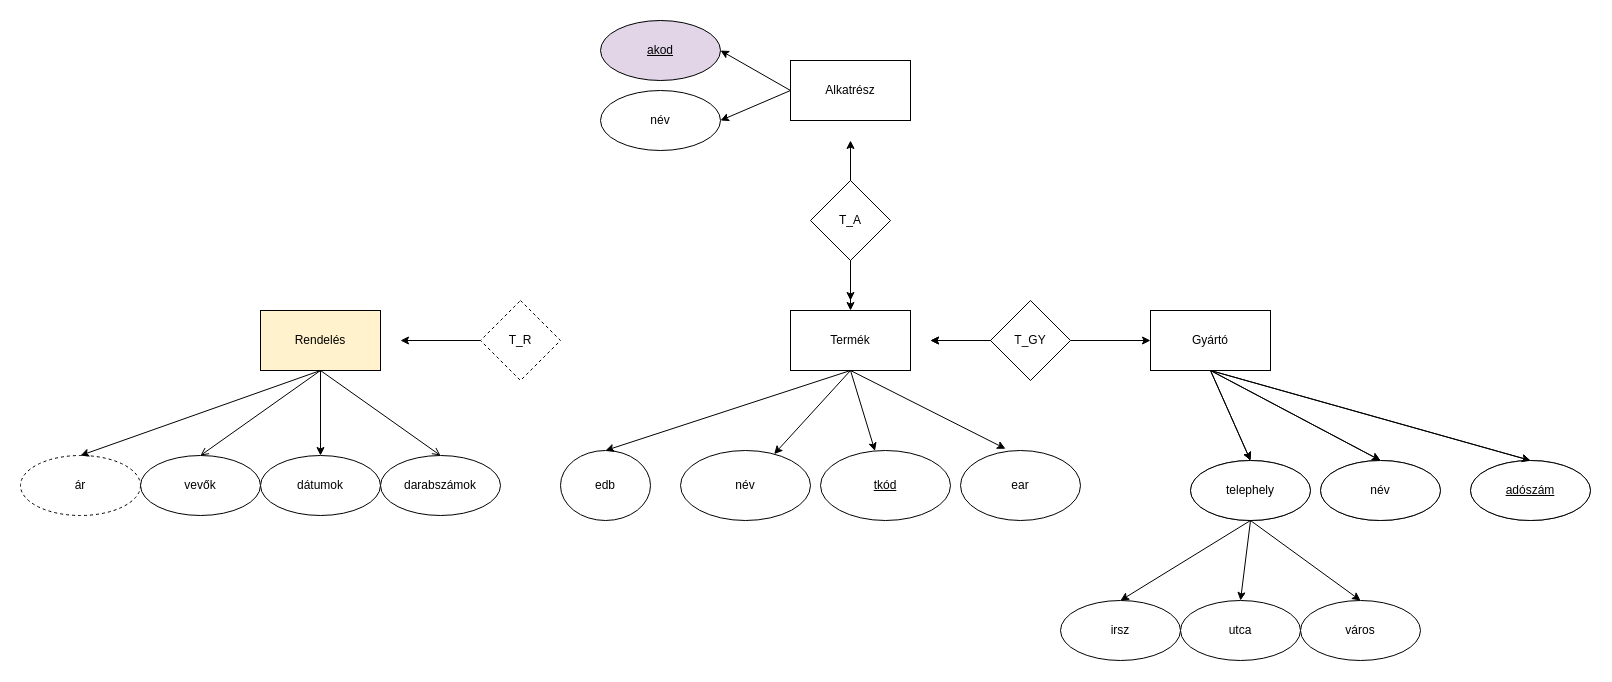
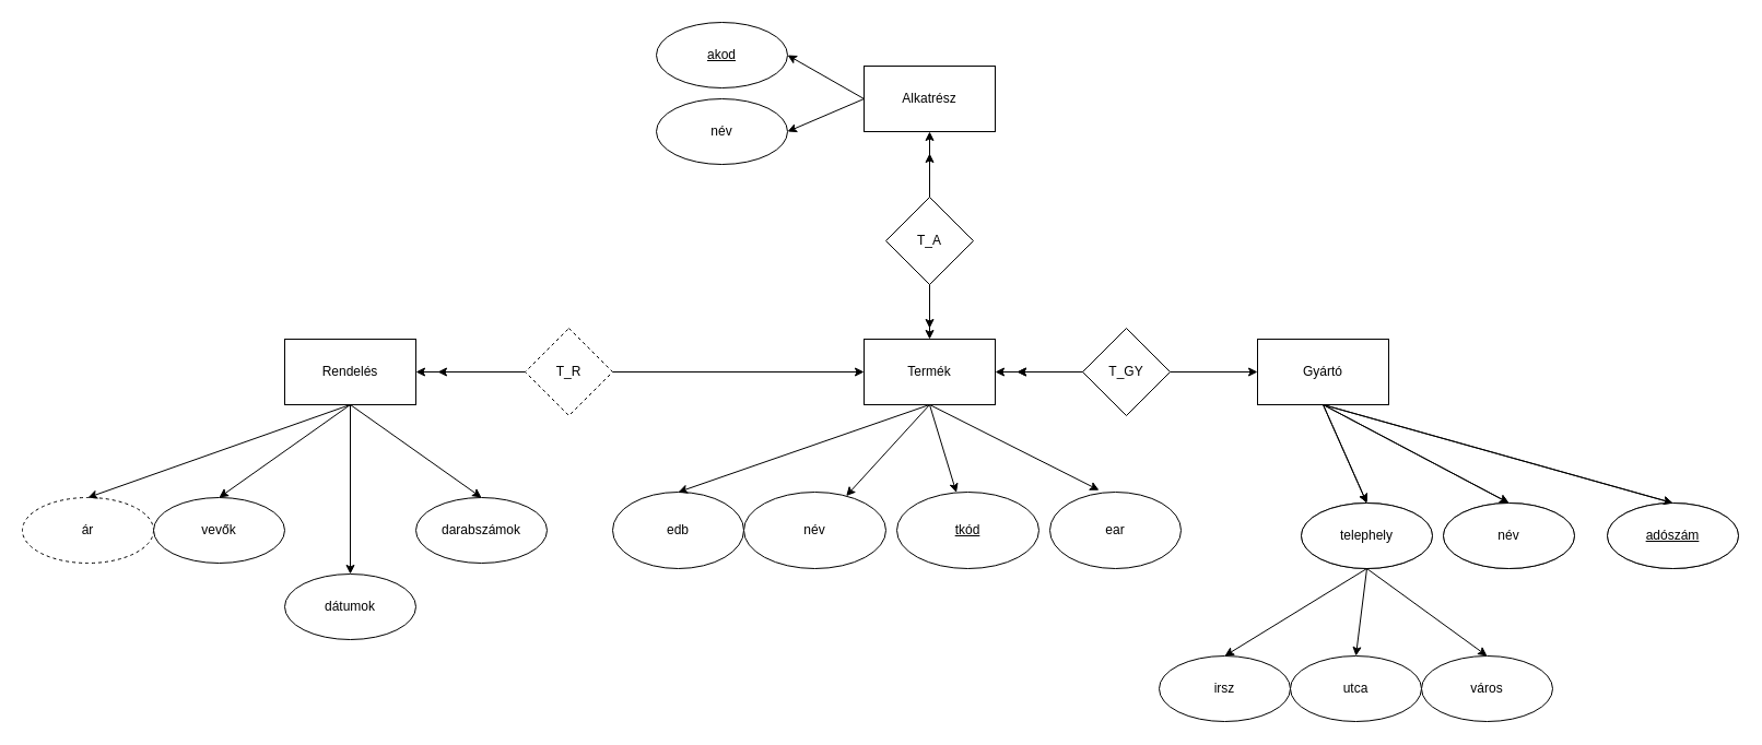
- <mxCell id="40" value="&lt;u&gt;akod&lt;/u&gt;" style="ellipse;whiteSpace=wrap;html=1;rounded=0;fillColor=#e1d5e7;" vertex="1" parent="1"><mxGeometry x="600" y="20" width="120" height="60" as="geometry" /></mxCell>
+ <mxCell id="40" value="&lt;u&gt;akod&lt;/u&gt;" style="ellipse;whiteSpace=wrap;html=1;rounded=0;" vertex="1" parent="1"><mxGeometry x="600" y="20" width="120" height="60" as="geometry" /></mxCell>
+ <mxCell id="35" value="" style="edgeStyle=orthogonalEdgeStyle;rounded=0;orthogonalLoop=1;jettySize=auto;html=1;" edge="1" parent="1" source="36" target="37"><mxGeometry relative="1" as="geometry" /></mxCell>
- <mxCell id="46" value="Rendelés" style="whiteSpace=wrap;html=1;rounded=0;fillColor=#fff2cc;" vertex="1" parent="1"><mxGeometry x="260" y="310" width="120" height="60" as="geometry" /></mxCell>
+ <mxCell id="46" value="Rendelés" style="whiteSpace=wrap;html=1;rounded=0;" vertex="1" parent="1"><mxGeometry x="260" y="310" width="120" height="60" as="geometry" /></mxCell>
+ <mxCell id="44" value="" style="edgeStyle=orthogonalEdgeStyle;rounded=0;orthogonalLoop=1;jettySize=auto;html=1;" edge="1" parent="1" source="45" target="46"><mxGeometry relative="1" as="geometry" /></mxCell>
+ <mxCell id="55" value="" style="endArrow=classic;html=1;rounded=0;entryX=0;entryY=0.5;entryDx=0;entryDy=0;exitX=1;exitY=0.5;exitDx=0;exitDy=0;" edge="1" parent="1" source="45" target="3"><mxGeometry width="50" height="50" relative="1" as="geometry"><mxPoint x="580" y="390" as="sourcePoint" /><mxPoint x="630" y="340" as="targetPoint" /></mxGeometry></mxCell>
+ <mxCell id="2" value="" style="edgeStyle=orthogonalEdgeStyle;rounded=0;orthogonalLoop=1;jettySize=auto;html=1;exitX=0;exitY=0.5;exitDx=0;exitDy=0;entryX=1;entryY=0.5;entryDx=0;entryDy=0;" edge="1" parent="1" source="5" target="3"><mxGeometry relative="1" as="geometry"><mxPoint x="940" y="350" as="targetPoint" /></mxGeometry></mxCell>
- <mxCell id="53" value="" style="endArrow=open;html=1;rounded=0;exitX=0.5;exitY=1;exitDx=0;exitDy=0;entryX=0.5;entryY=0;entryDx=0;entryDy=0;" edge="1" parent="1" source="46" target="49"><mxGeometry width="50" height="50" relative="1" as="geometry"><mxPoint x="580" y="390" as="sourcePoint" /><mxPoint x="630" y="340" as="targetPoint" /></mxGeometry></mxCell>
+ <mxCell id="53" value="" style="endArrow=classic;html=1;rounded=0;exitX=0.5;exitY=1;exitDx=0;exitDy=0;entryX=0.5;entryY=0;entryDx=0;entryDy=0;" edge="1" parent="1" source="46" target="49"><mxGeometry width="50" height="50" relative="1" as="geometry"><mxPoint x="580" y="390" as="sourcePoint" /><mxPoint x="630" y="340" as="targetPoint" /></mxGeometry></mxCell>
- <mxCell id="51" value="" style="endArrow=open;html=1;rounded=0;entryX=0.5;entryY=0;entryDx=0;entryDy=0;exitX=0.5;exitY=1;exitDx=0;exitDy=0;" edge="1" parent="1" source="46" target="48"><mxGeometry width="50" height="50" relative="1" as="geometry"><mxPoint x="580" y="390" as="sourcePoint" /><mxPoint x="630" y="340" as="targetPoint" /></mxGeometry></mxCell>
+ <mxCell id="51" value="" style="endArrow=classic;html=1;rounded=0;entryX=0.5;entryY=0;entryDx=0;entryDy=0;exitX=0.5;exitY=1;exitDx=0;exitDy=0;" edge="1" parent="1" source="46" target="48"><mxGeometry width="50" height="50" relative="1" as="geometry"><mxPoint x="580" y="390" as="sourcePoint" /><mxPoint x="630" y="340" as="targetPoint" /></mxGeometry></mxCell>
- <mxCell id="50" value="dátumok" style="ellipse;whiteSpace=wrap;html=1;" vertex="1" parent="1"><mxGeometry x="260" y="455" width="120" height="60" as="geometry" /></mxCell>
+ <mxCell id="50" value="dátumok" style="ellipse;whiteSpace=wrap;html=1;" vertex="1" parent="1"><mxGeometry x="260" y="525" width="120" height="60" as="geometry" /></mxCell>
- <mxCell id="33" value="edb" style="ellipse;whiteSpace=wrap;html=1;" vertex="1" parent="1"><mxGeometry x="560" y="450" width="90" height="70" as="geometry" /></mxCell>
+ <mxCell id="33" value="edb" style="ellipse;whiteSpace=wrap;html=1;" vertex="1" parent="1"><mxGeometry x="560" y="450" width="120" height="70" as="geometry" /></mxCell>
